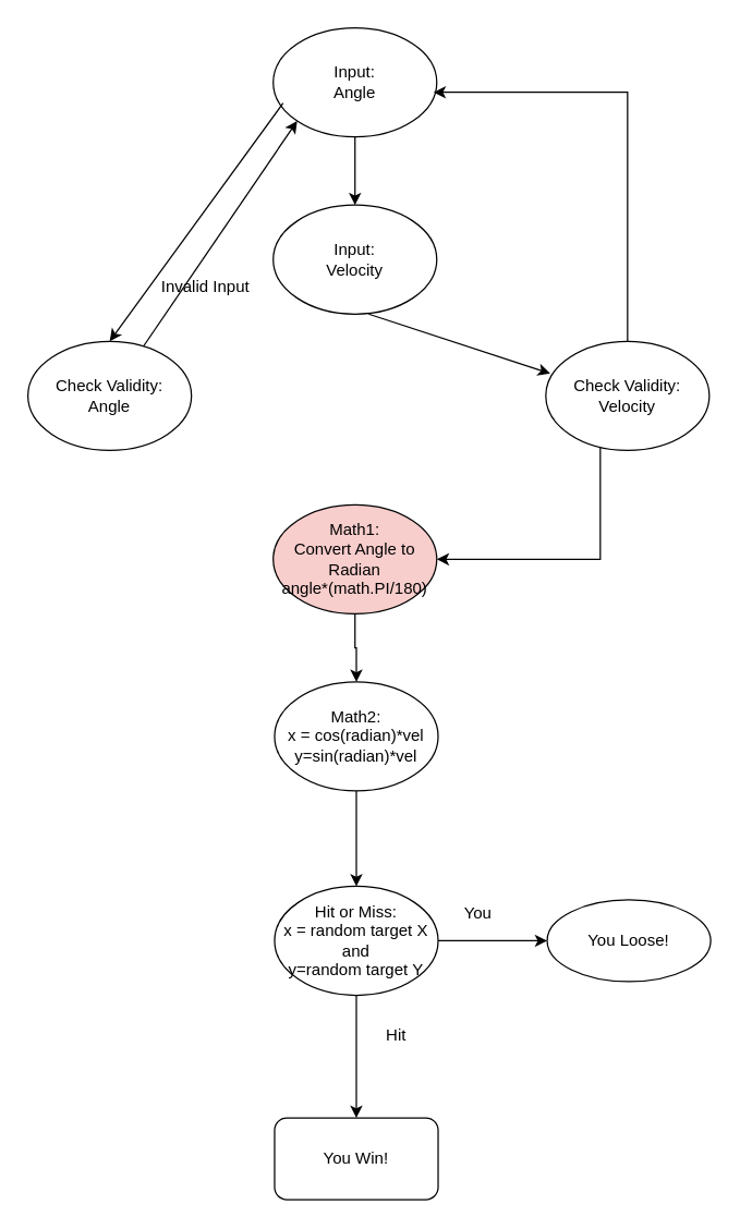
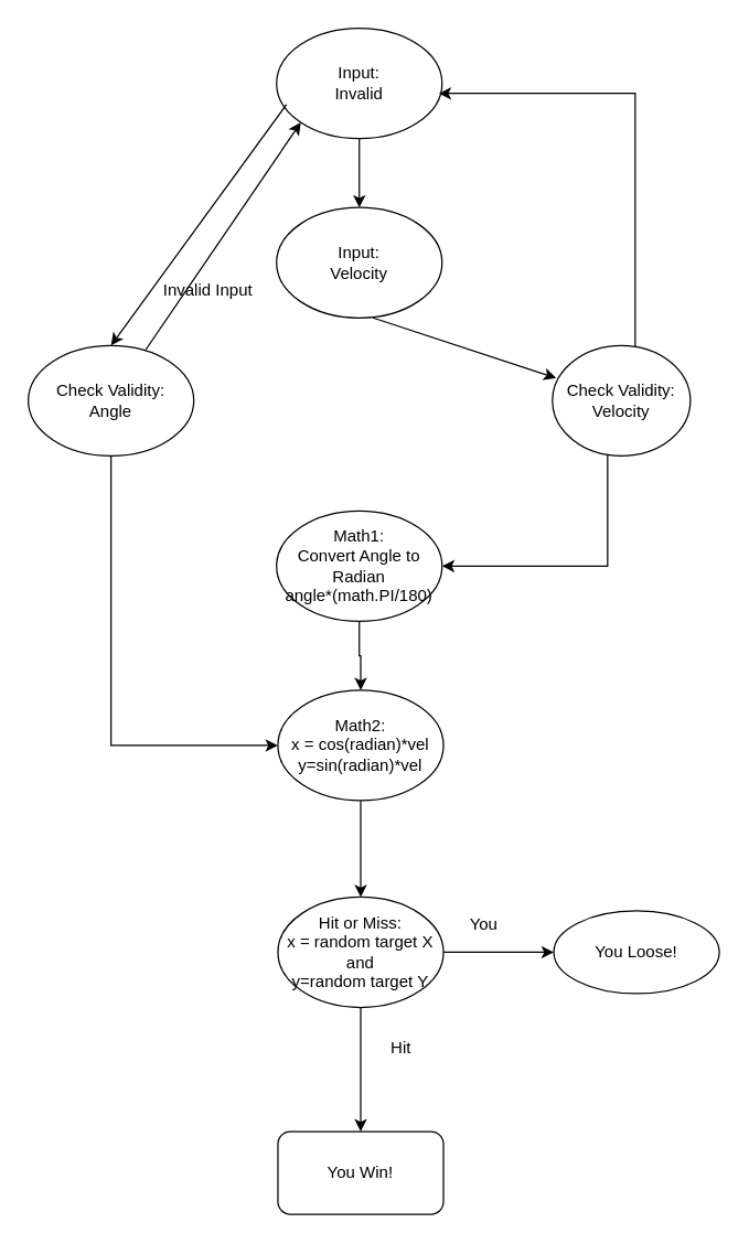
- <mxCell id="2" value="Input:&lt;br&gt;Angle" style="ellipse;whiteSpace=wrap;html=1;" vertex="1" parent="1"><mxGeometry x="200" y="20" width="120" height="80" as="geometry" /></mxCell>
+ <mxCell id="2" value="Input:&lt;br&gt;Invalid" style="ellipse;whiteSpace=wrap;html=1;" vertex="1" parent="1"><mxGeometry x="200" y="20" width="120" height="80" as="geometry" /></mxCell>
- <mxCell id="8" value="Check Validity:&lt;br&gt;Velocity" style="ellipse;whiteSpace=wrap;html=1;" vertex="1" parent="1"><mxGeometry x="400" y="250" width="120" height="80" as="geometry" /></mxCell>
+ <mxCell id="8" value="Check Validity:&lt;br&gt;Velocity" style="ellipse;whiteSpace=wrap;html=1;" vertex="1" parent="1"><mxGeometry x="400" y="250" width="100" height="80" as="geometry" /></mxCell>
- <mxCell id="13" value="Math1:&lt;br&gt;Convert Angle to Radian&lt;br&gt;angle*(math.PI/180)" style="ellipse;whiteSpace=wrap;html=1;fillColor=#f8cecc;" vertex="1" parent="1"><mxGeometry x="200" y="370" width="120" height="80" as="geometry" /></mxCell>
+ <mxCell id="13" value="Math1:&lt;br&gt;Convert Angle to Radian&lt;br&gt;angle*(math.PI/180)" style="ellipse;whiteSpace=wrap;html=1;" vertex="1" parent="1"><mxGeometry x="200" y="370" width="120" height="80" as="geometry" /></mxCell>
+ <mxCell id="4" style="edgeStyle=orthogonalEdgeStyle;rounded=0;orthogonalLoop=1;jettySize=auto;html=1;entryX=0;entryY=0.5;entryDx=0;entryDy=0;" edge="1" parent="1" source="5" target="17"><mxGeometry relative="1" as="geometry"><Array as="points"><mxPoint x="80" y="540" /></Array></mxGeometry></mxCell>
